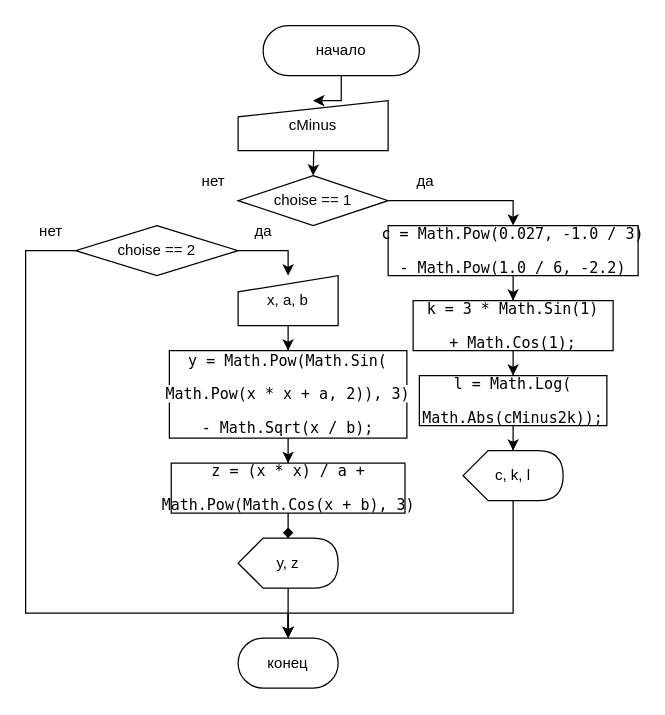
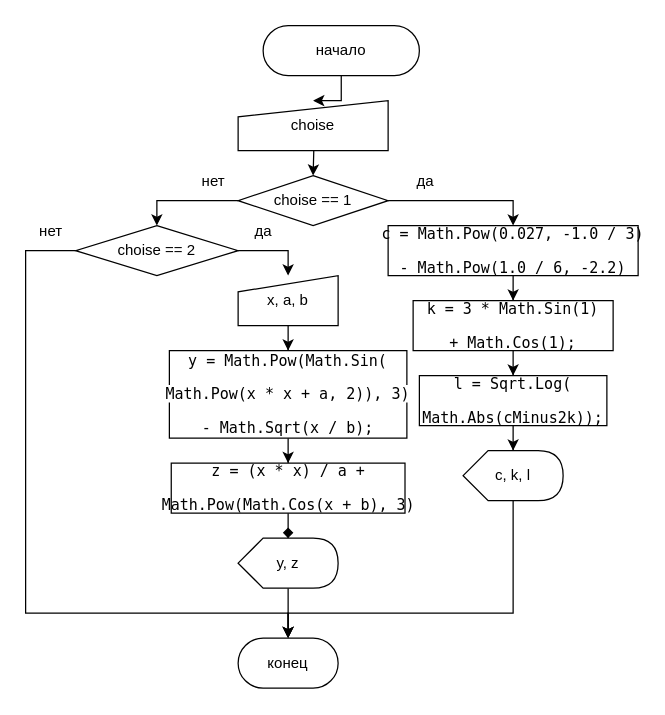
- <mxCell id="15" value="cMinus" style="shape=manualInput;whiteSpace=wrap;html=1;size=13;" vertex="1" parent="1"><mxGeometry x="190" y="80" width="120" height="40" as="geometry" /></mxCell>
+ <mxCell id="15" value="choise" style="shape=manualInput;whiteSpace=wrap;html=1;size=13;" vertex="1" parent="1"><mxGeometry x="190" y="80" width="120" height="40" as="geometry" /></mxCell>
+ <mxCell id="2" style="edgeStyle=orthogonalEdgeStyle;rounded=0;orthogonalLoop=1;jettySize=auto;html=1;entryX=0.5;entryY=0;entryDx=0;entryDy=0;exitX=0;exitY=0.5;exitDx=0;exitDy=0;" parent="1" source="4" target="7" edge="1"><mxGeometry relative="1" as="geometry"><Array as="points"><mxPoint x="125" y="160" /></Array></mxGeometry></mxCell>
- <mxCell id="25" value="&lt;pre style=&quot;font-family: &amp;quot;JetBrains Mono&amp;quot;, monospace;&quot;&gt;&lt;font style=&quot;color: rgb(0, 0, 0);&quot;&gt;&lt;span&gt;l = &lt;/span&gt;&lt;span&gt;Math&lt;/span&gt;&lt;span&gt;.&lt;/span&gt;&lt;span&gt;Log&lt;/span&gt;&lt;span&gt;(&lt;/span&gt;&lt;/font&gt;&lt;/pre&gt;&lt;pre style=&quot;font-family: &amp;quot;JetBrains Mono&amp;quot;, monospace;&quot;&gt;&lt;font style=&quot;color: rgb(0, 0, 0);&quot;&gt;&lt;span&gt;Math&lt;/span&gt;&lt;span&gt;.&lt;/span&gt;&lt;span&gt;Abs&lt;/span&gt;&lt;span&gt;(cMinus2k));&lt;/span&gt;&lt;/font&gt;&lt;/pre&gt;" style="rounded=0;whiteSpace=wrap;html=1;" vertex="1" parent="1"><mxGeometry x="335" y="300" width="150" height="40" as="geometry" /></mxCell>
+ <mxCell id="25" value="&lt;pre style=&quot;font-family: &amp;quot;JetBrains Mono&amp;quot;, monospace;&quot;&gt;&lt;font style=&quot;color: rgb(0, 0, 0);&quot;&gt;&lt;span&gt;l = &lt;/span&gt;&lt;span&gt;Sqrt&lt;/span&gt;&lt;span&gt;.&lt;/span&gt;&lt;span&gt;Log&lt;/span&gt;&lt;span&gt;(&lt;/span&gt;&lt;/font&gt;&lt;/pre&gt;&lt;pre style=&quot;font-family: &amp;quot;JetBrains Mono&amp;quot;, monospace;&quot;&gt;&lt;font style=&quot;color: rgb(0, 0, 0);&quot;&gt;&lt;span&gt;Math&lt;/span&gt;&lt;span&gt;.&lt;/span&gt;&lt;span&gt;Abs&lt;/span&gt;&lt;span&gt;(cMinus2k));&lt;/span&gt;&lt;/font&gt;&lt;/pre&gt;" style="rounded=0;whiteSpace=wrap;html=1;" vertex="1" parent="1"><mxGeometry x="335" y="300" width="150" height="40" as="geometry" /></mxCell>
